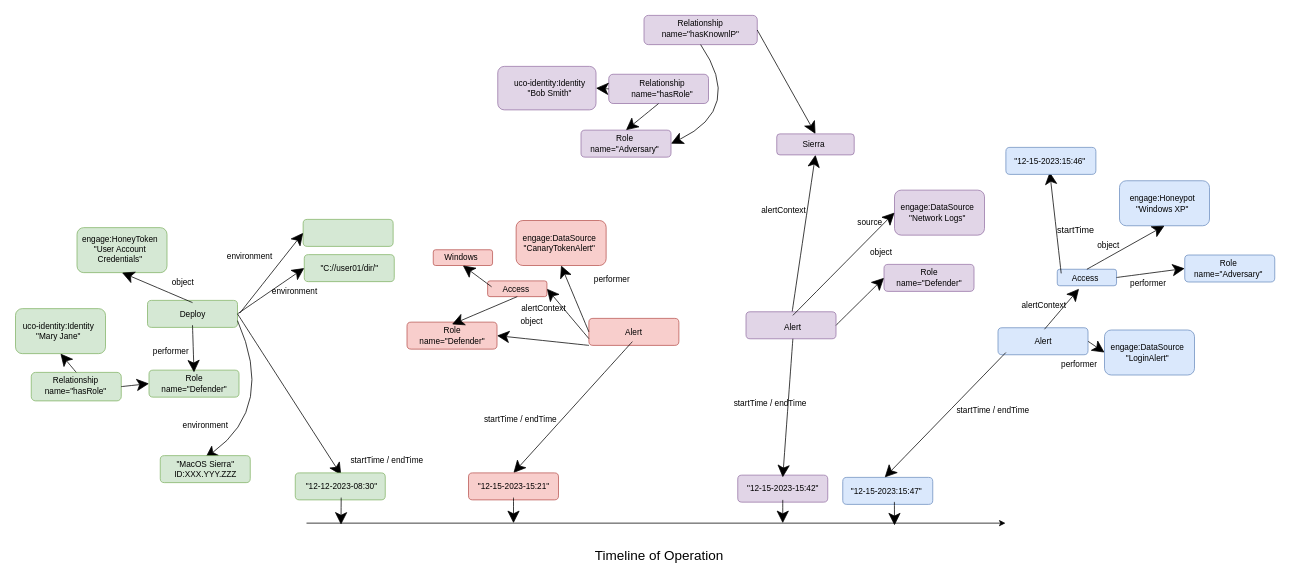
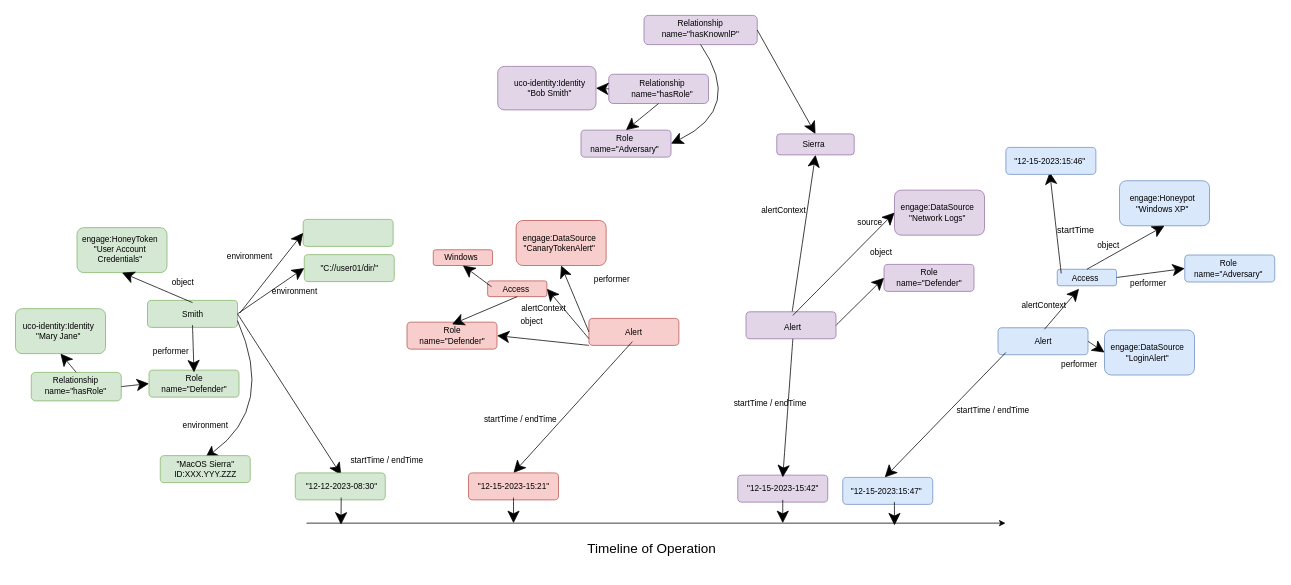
- <mxCell id="18" value="Deploy" style="text;html=1;strokeColor=none;fillColor=none;align=center;verticalAlign=middle;whiteSpace=wrap;rounded=0;fontSize=11;" parent="1" vertex="1"><mxGeometry x="206.5" y="403" width="99" height="30" as="geometry" /></mxCell>
+ <mxCell id="18" value="Smith" style="text;html=1;strokeColor=none;fillColor=none;align=center;verticalAlign=middle;whiteSpace=wrap;rounded=0;fontSize=11;" parent="1" vertex="1"><mxGeometry x="206.5" y="403" width="99" height="30" as="geometry" /></mxCell>
- <mxCell id="125" value="&lt;font style=&quot;font-size: 18px;&quot;&gt;Timeline of Operation&lt;br&gt;&lt;/font&gt;" style="text;html=1;align=center;verticalAlign=middle;resizable=0;points=[];autosize=1;strokeColor=none;fillColor=none;fontSize=11;" parent="1" vertex="1"><mxGeometry x="782.5" y="724" width="190" height="34" as="geometry" /></mxCell>
+ <mxCell id="125" value="&lt;font style=&quot;font-size: 18px;&quot;&gt;Timeline of Operation&lt;br&gt;&lt;/font&gt;" style="text;html=1;align=center;verticalAlign=middle;resizable=0;points=[];autosize=1;strokeColor=none;fillColor=none;fontSize=11;" parent="1" vertex="1"><mxGeometry x="772.5" y="714" width="190" height="34" as="geometry" /></mxCell>
